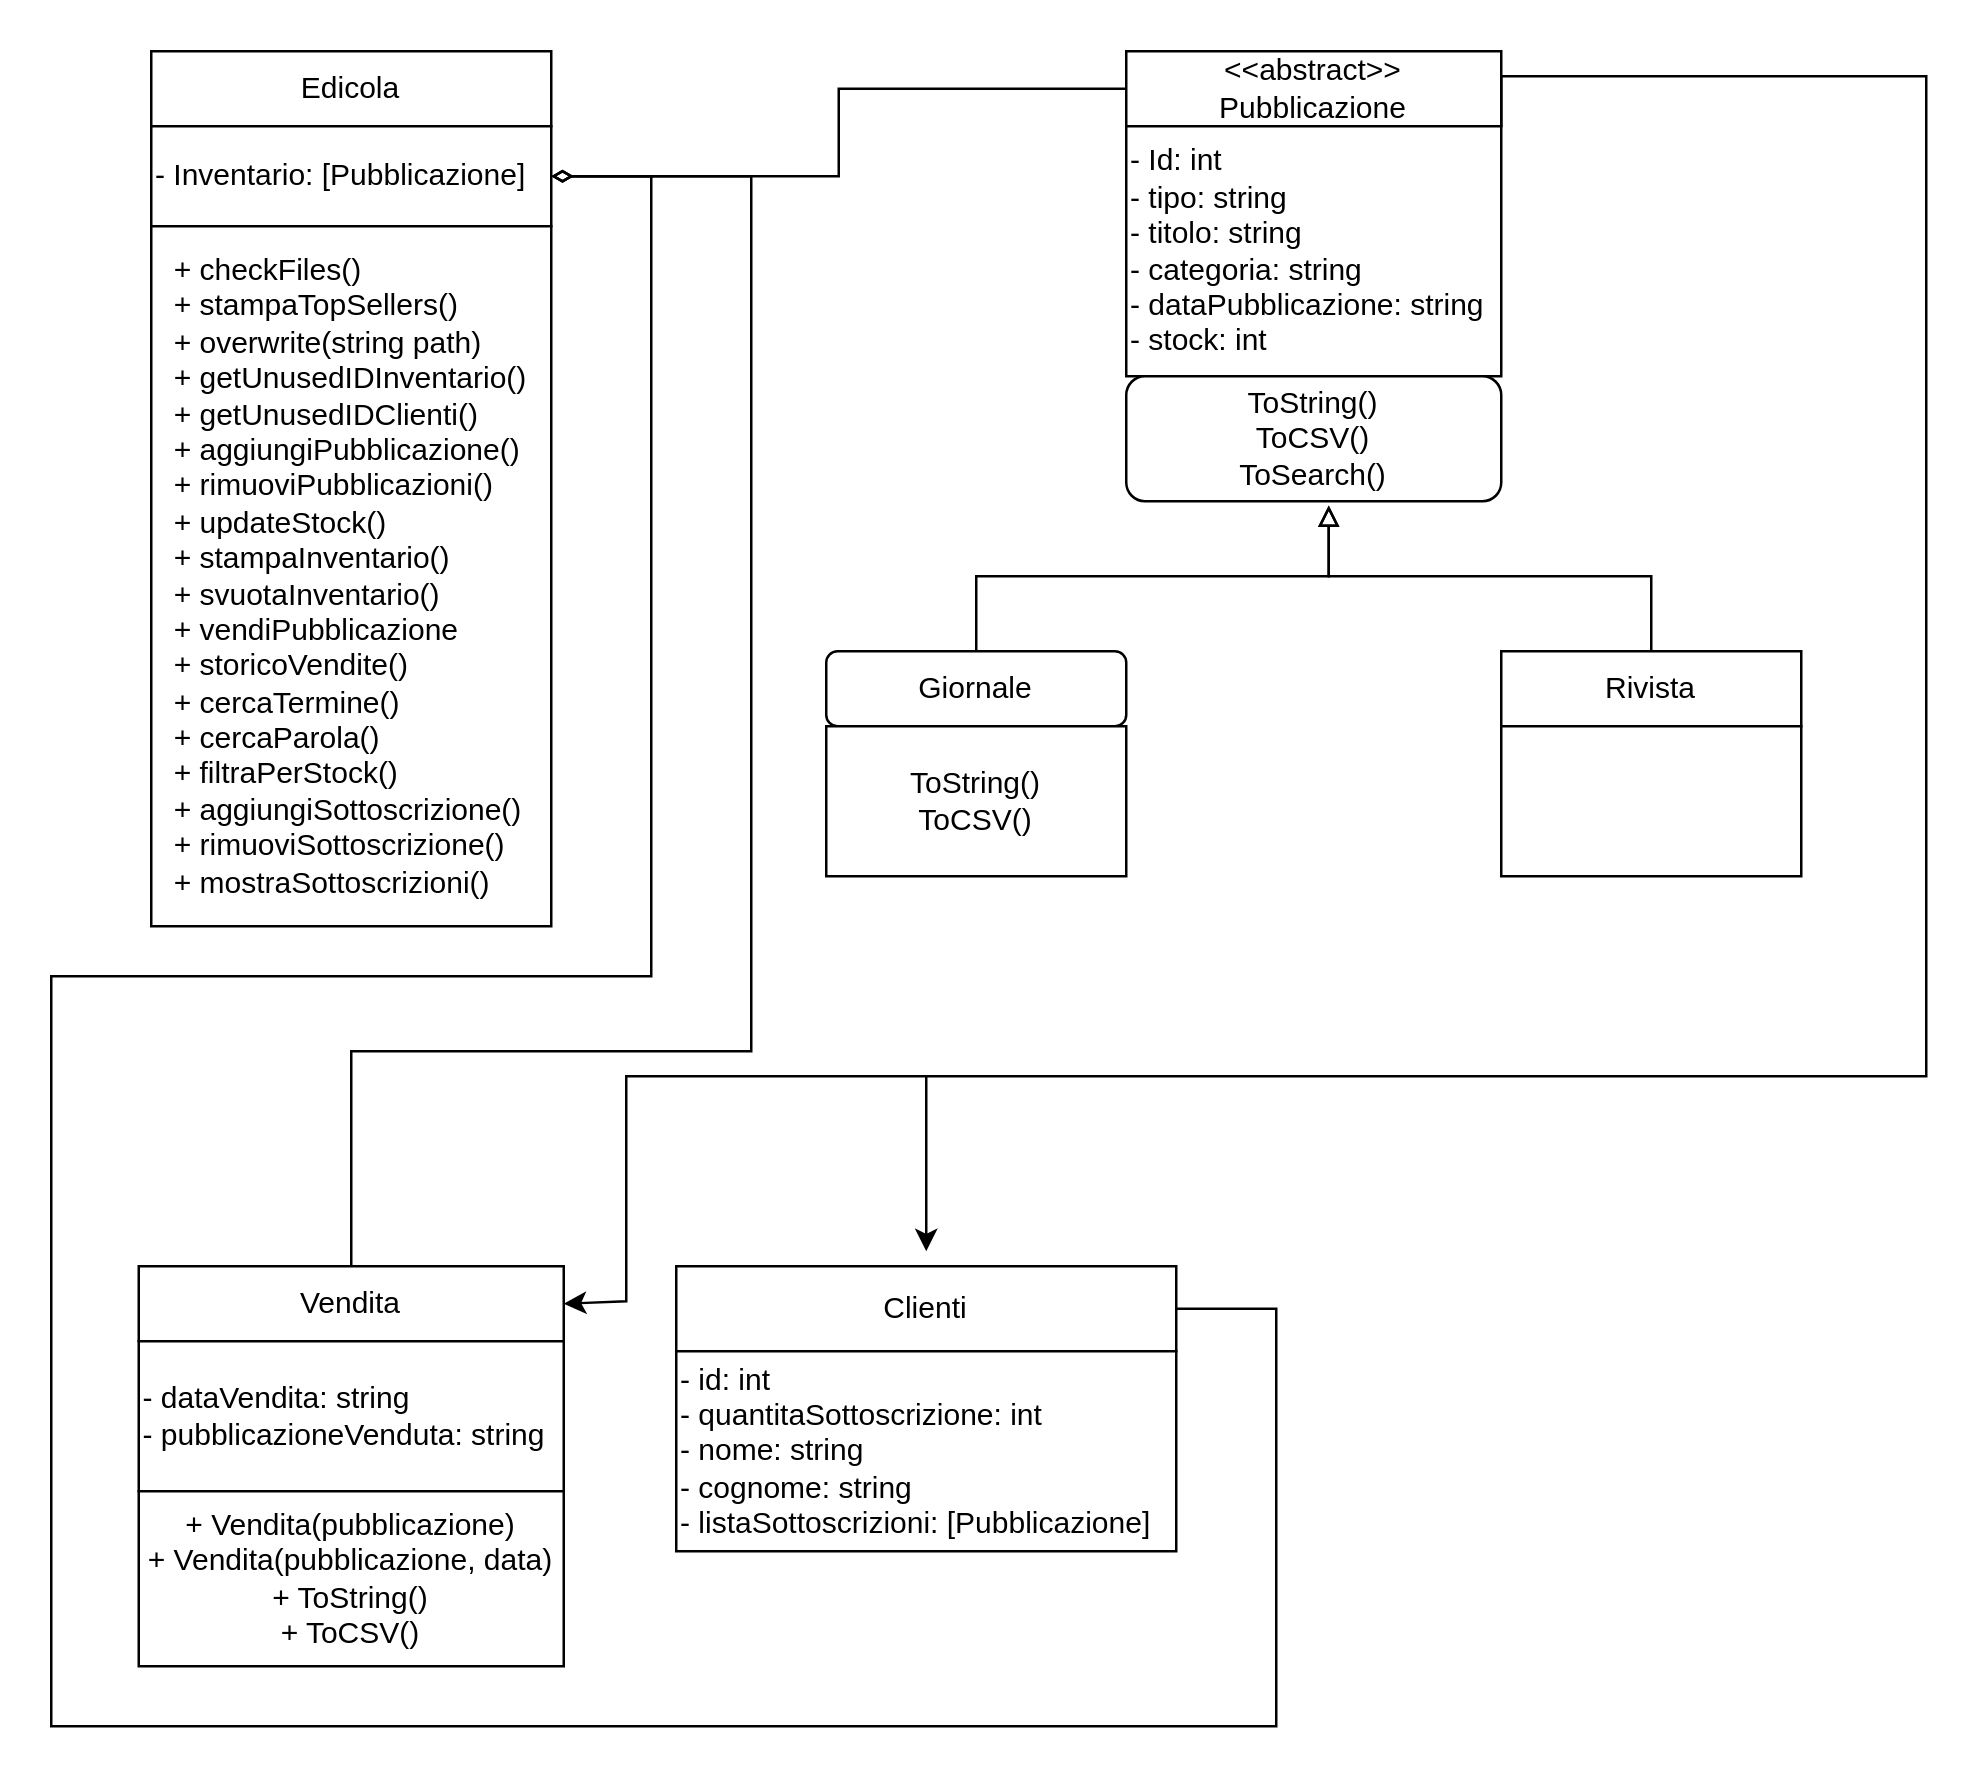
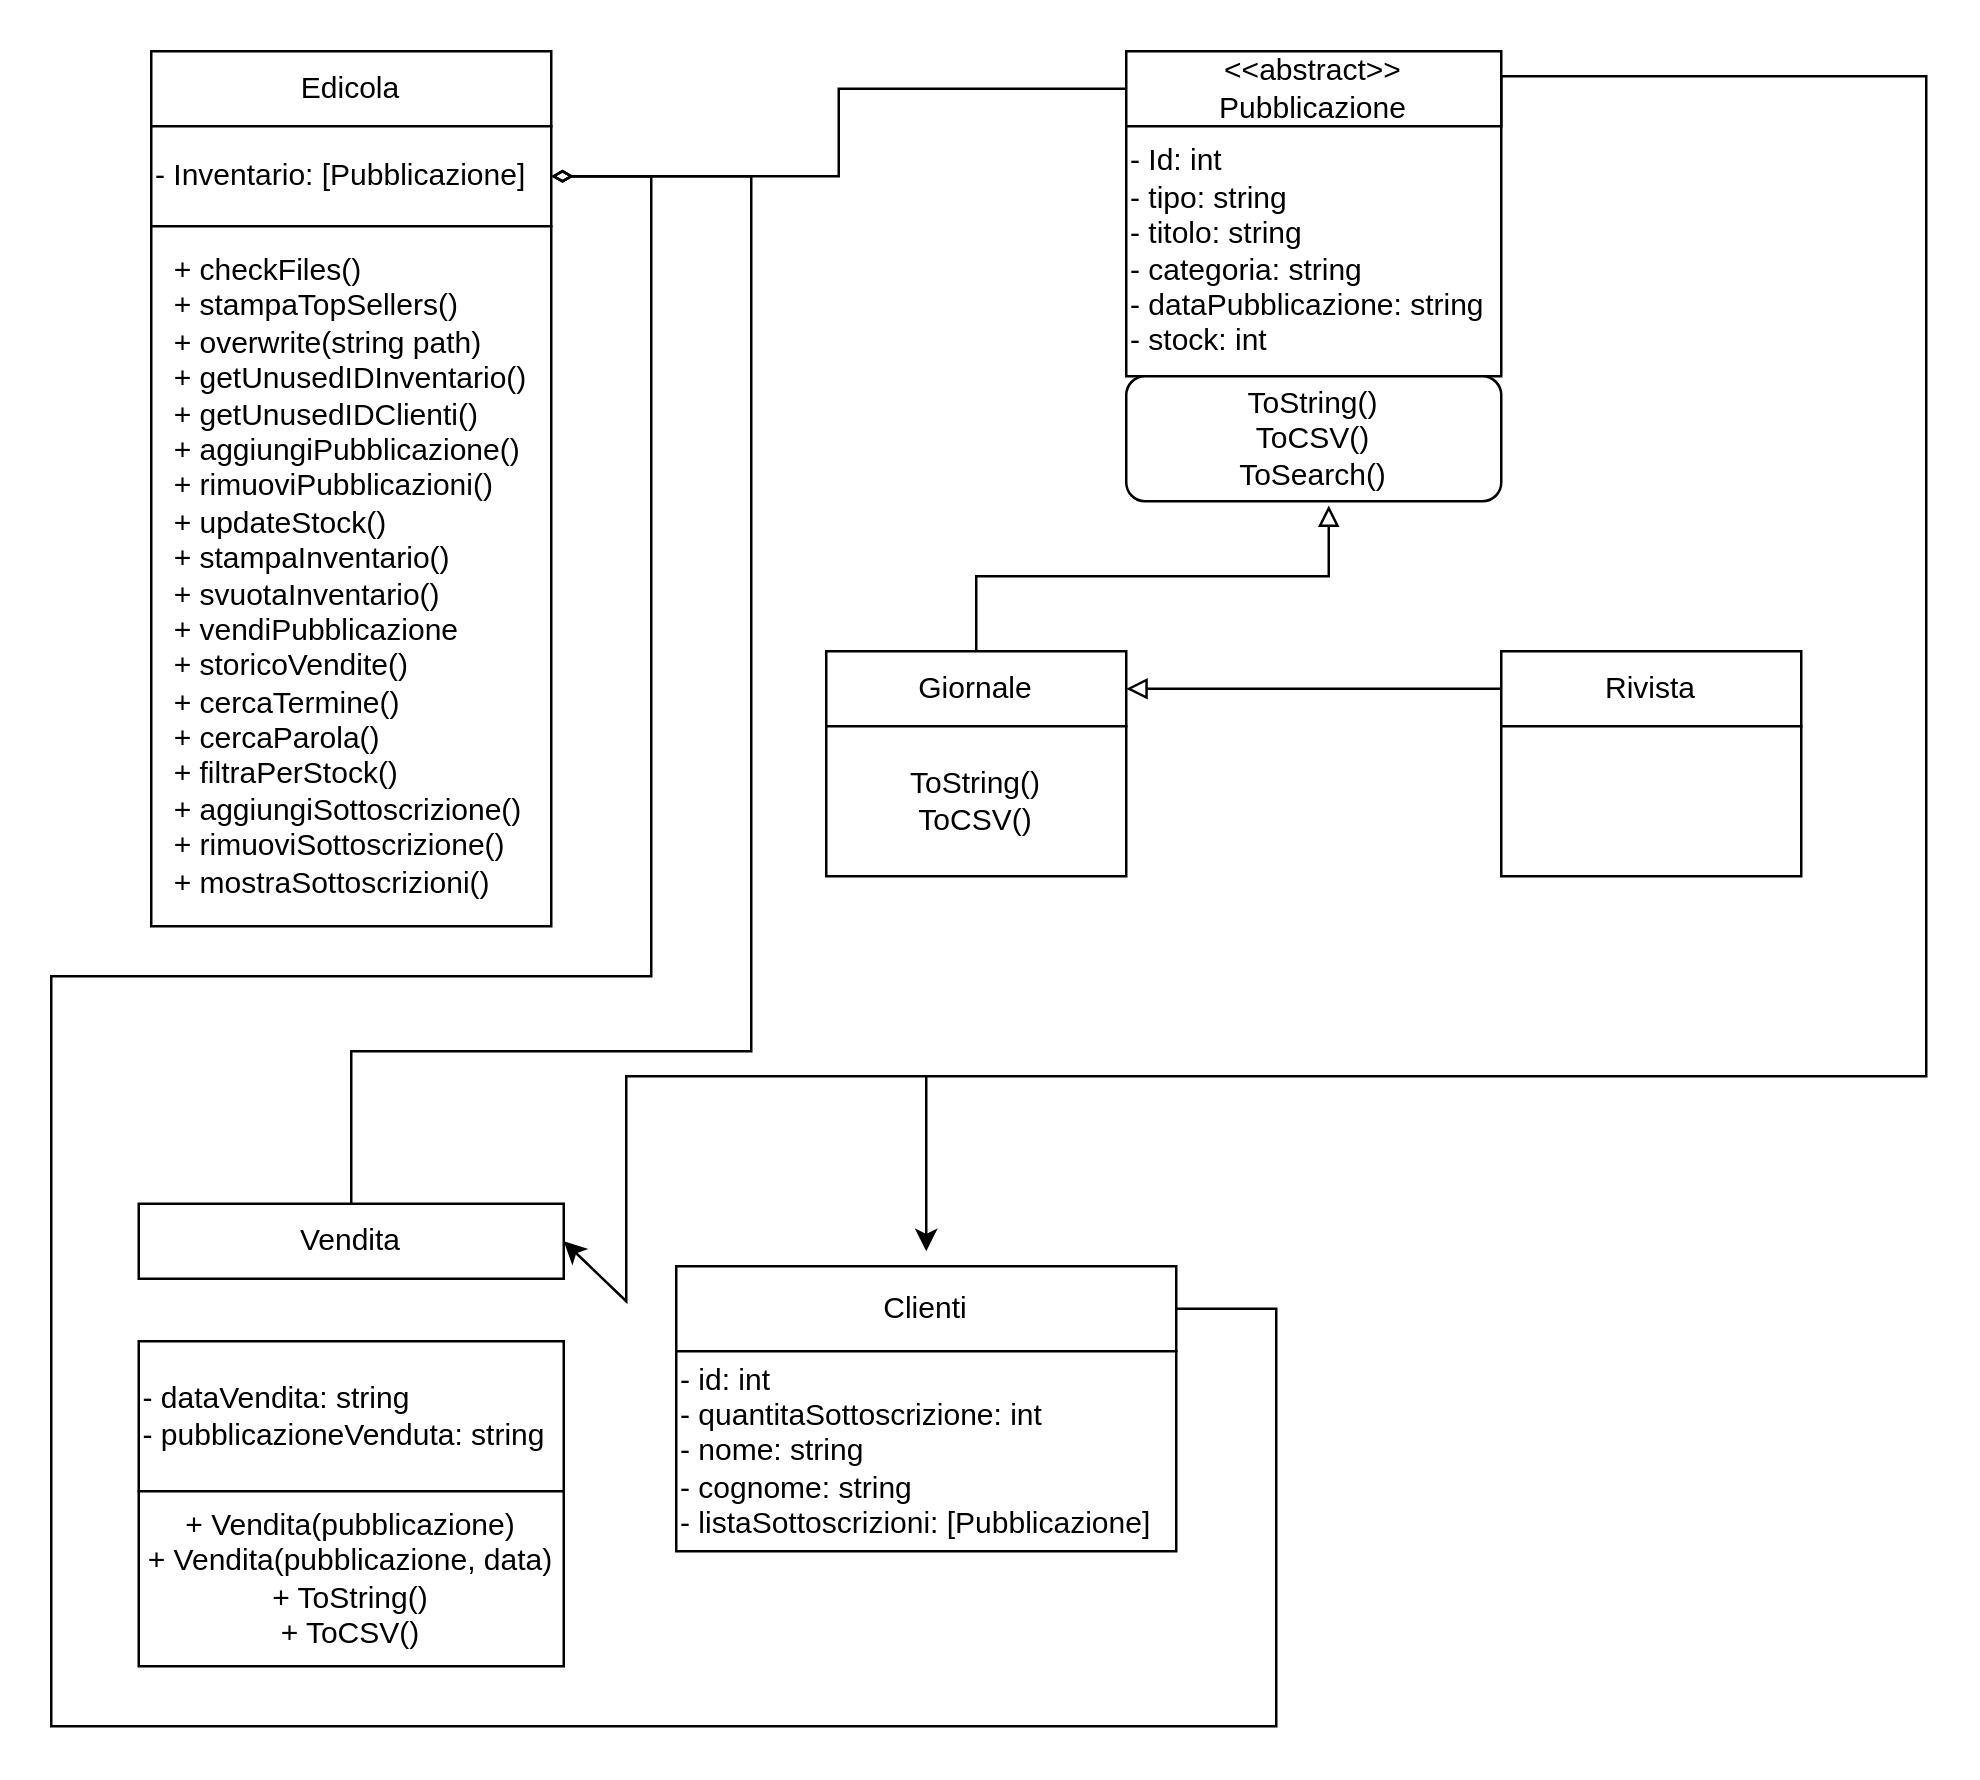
- <mxCell id="12" style="edgeStyle=orthogonalEdgeStyle;rounded=0;orthogonalLoop=1;jettySize=auto;html=1;entryX=0.54;entryY=1.034;entryDx=0;entryDy=0;entryPerimeter=0;endArrow=block;endFill=0;" parent="1" source="8" target="6" edge="1"><mxGeometry relative="1" as="geometry" /></mxCell>
+ <mxCell id="12" style="edgeStyle=orthogonalEdgeStyle;rounded=0;orthogonalLoop=1;jettySize=auto;html=1;endArrow=block;endFill=0;" parent="1" source="8" target="7" edge="1"><mxGeometry relative="1" as="geometry" /></mxCell>
- <mxCell id="7" value="Giornale" style="whiteSpace=wrap;html=1;rounded=1;" parent="1" vertex="1"><mxGeometry x="330" y="260" width="120" height="30" as="geometry" /></mxCell>
+ <mxCell id="7" value="Giornale" style="rounded=0;whiteSpace=wrap;html=1;" parent="1" vertex="1"><mxGeometry x="330" y="260" width="120" height="30" as="geometry" /></mxCell>
- <mxCell id="17" value="Vendita" style="rounded=0;whiteSpace=wrap;html=1;" vertex="1" parent="1"><mxGeometry x="55" y="506" width="170" height="30" as="geometry" /></mxCell>
+ <mxCell id="17" value="Vendita" style="rounded=0;whiteSpace=wrap;html=1;" vertex="1" parent="1"><mxGeometry x="55" y="481" width="170" height="30" as="geometry" /></mxCell>
